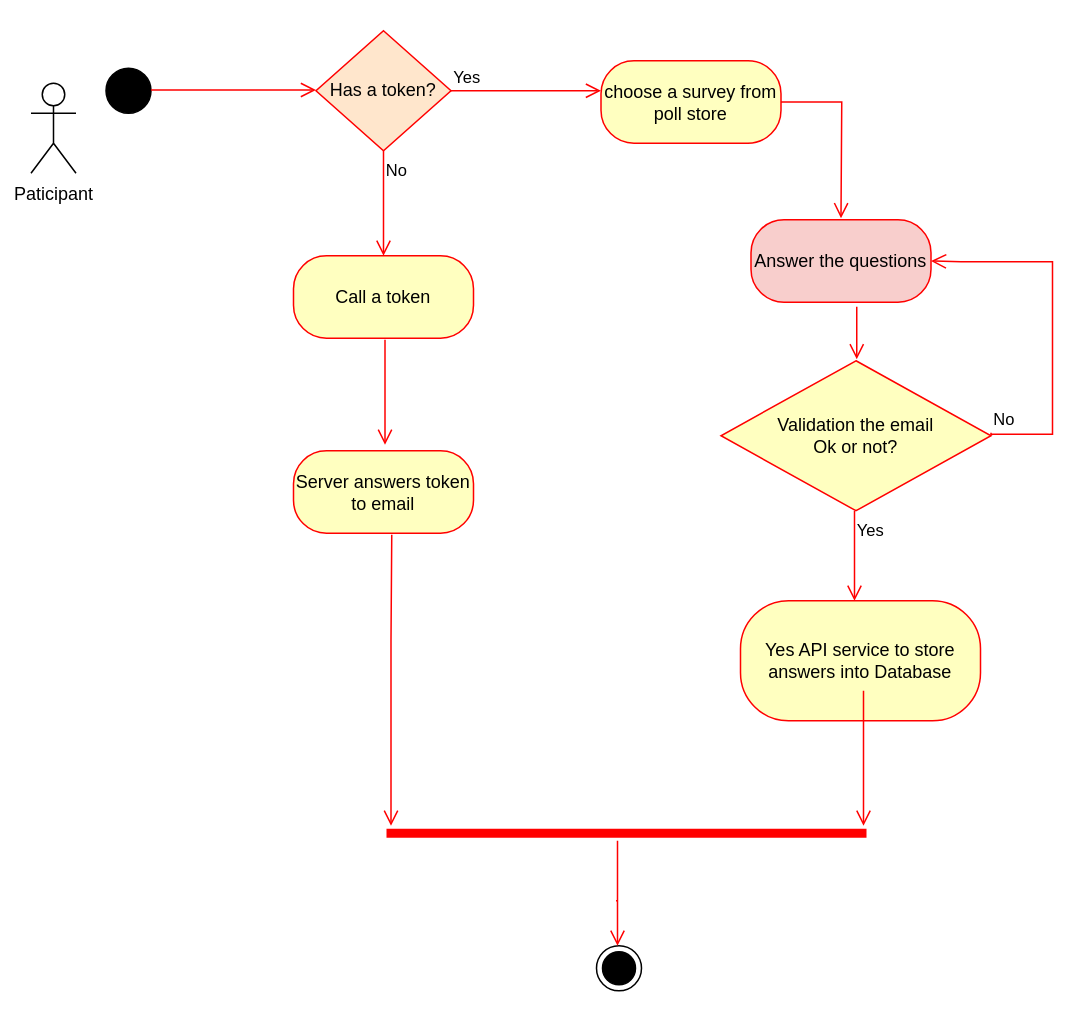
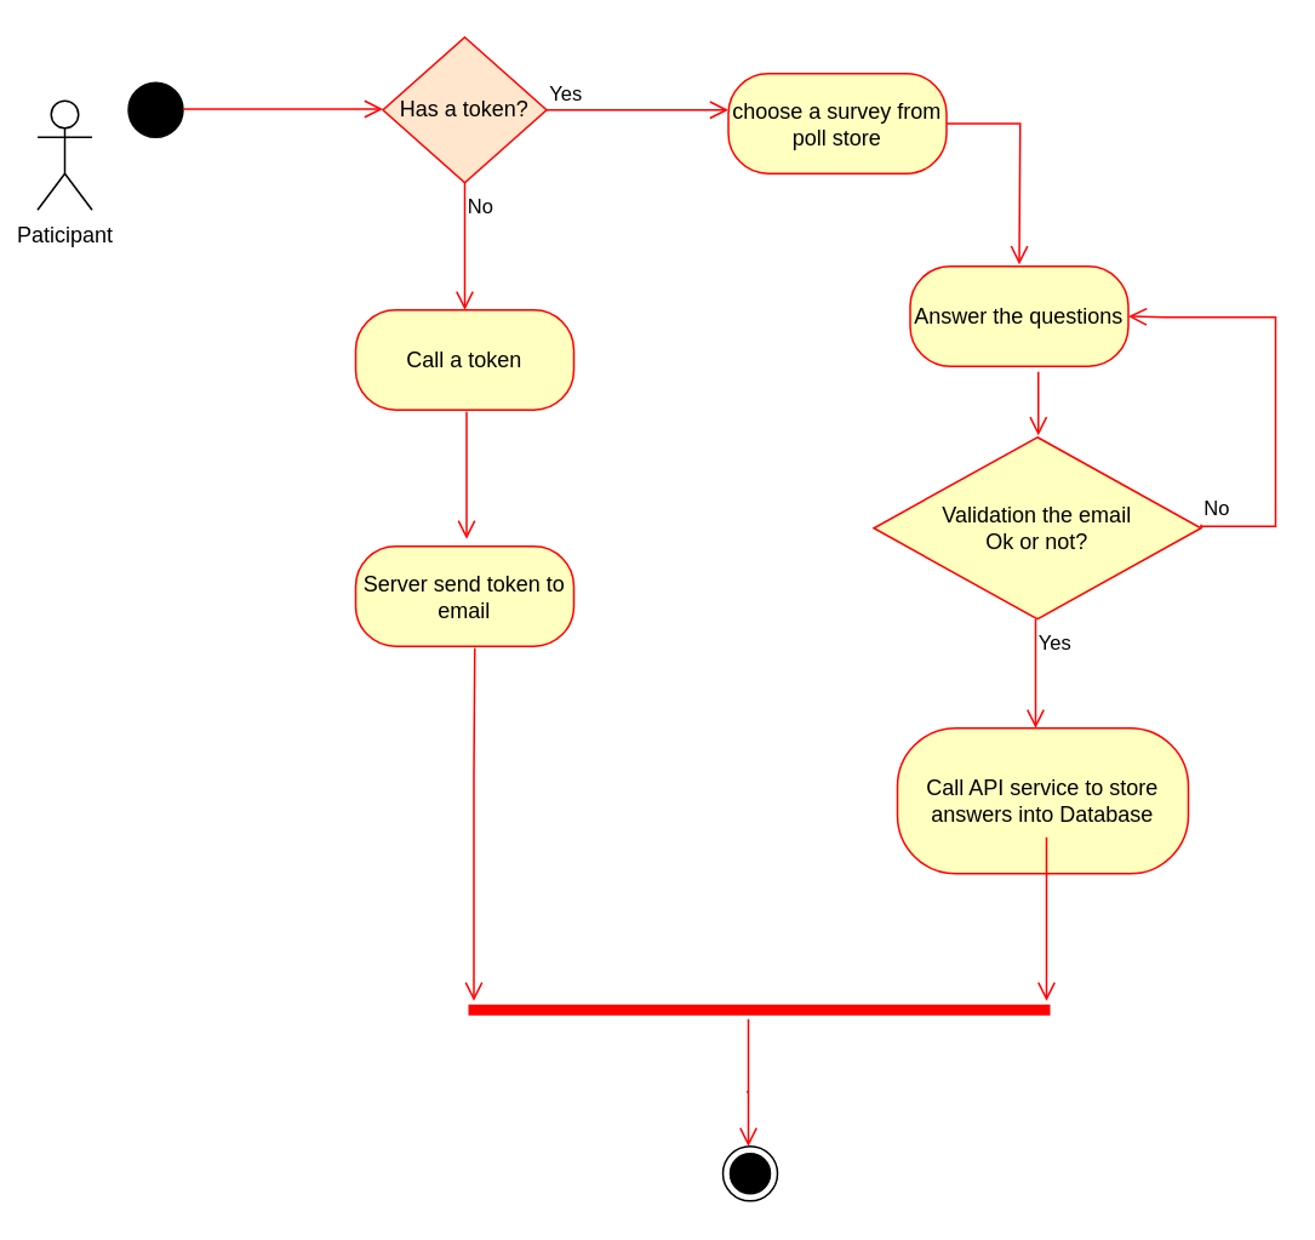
- <mxCell id="9" value="Answer the questions" style="rounded=1;whiteSpace=wrap;html=1;arcSize=40;fontColor=#000000;fillColor=#f8cecc;strokeColor=#ff0000;" parent="1" vertex="1"><mxGeometry x="500" y="146" width="120" height="55" as="geometry" /></mxCell>
+ <mxCell id="9" value="Answer the questions" style="rounded=1;whiteSpace=wrap;html=1;arcSize=40;fontColor=#000000;fillColor=#ffffc0;strokeColor=#ff0000;" parent="1" vertex="1"><mxGeometry x="500" y="146" width="120" height="55" as="geometry" /></mxCell>
- <mxCell id="17" value="Server answers token to email" style="rounded=1;whiteSpace=wrap;html=1;arcSize=40;fontColor=#000000;fillColor=#ffffc0;strokeColor=#ff0000;" vertex="1" parent="1"><mxGeometry x="195" y="300" width="120" height="55" as="geometry" /></mxCell>
+ <mxCell id="17" value="Server send token to email" style="rounded=1;whiteSpace=wrap;html=1;arcSize=40;fontColor=#000000;fillColor=#ffffc0;strokeColor=#ff0000;" vertex="1" parent="1"><mxGeometry x="195" y="300" width="120" height="55" as="geometry" /></mxCell>
- <mxCell id="13" value="Yes API service to store answers into Database" style="rounded=1;whiteSpace=wrap;html=1;arcSize=40;fontColor=#000000;fillColor=#ffffc0;strokeColor=#ff0000;" parent="1" vertex="1"><mxGeometry x="493" y="400" width="160" height="80" as="geometry" /></mxCell>
+ <mxCell id="13" value="Call API service to store answers into Database" style="rounded=1;whiteSpace=wrap;html=1;arcSize=40;fontColor=#000000;fillColor=#ffffc0;strokeColor=#ff0000;" parent="1" vertex="1"><mxGeometry x="493" y="400" width="160" height="80" as="geometry" /></mxCell>
